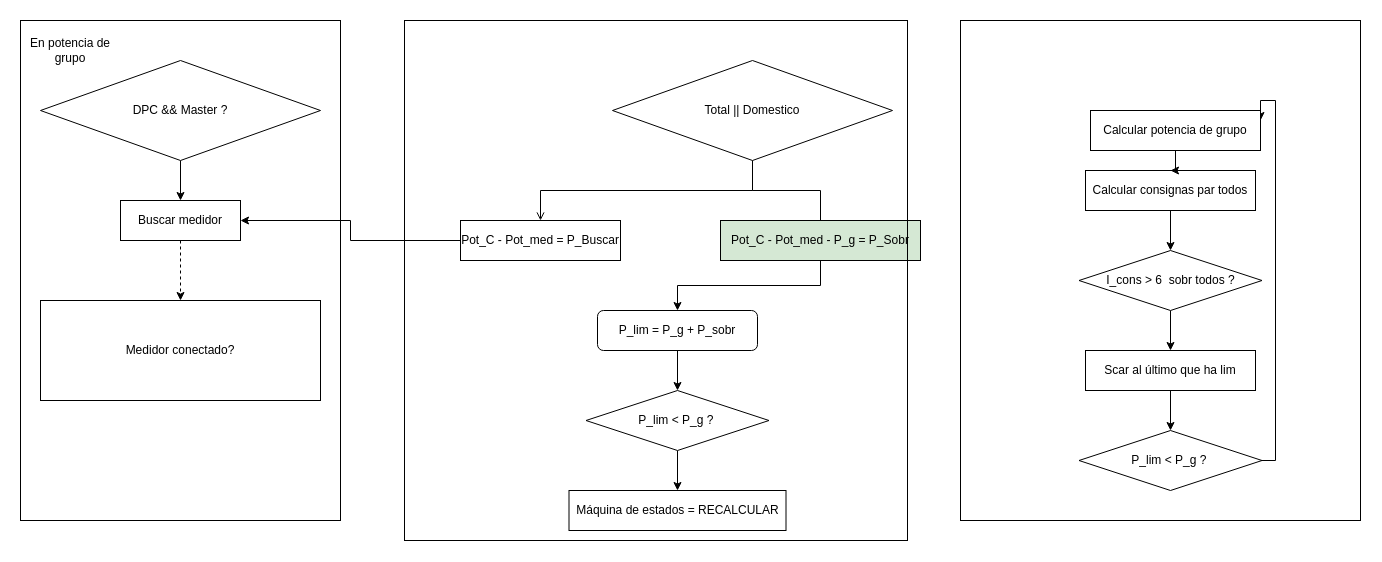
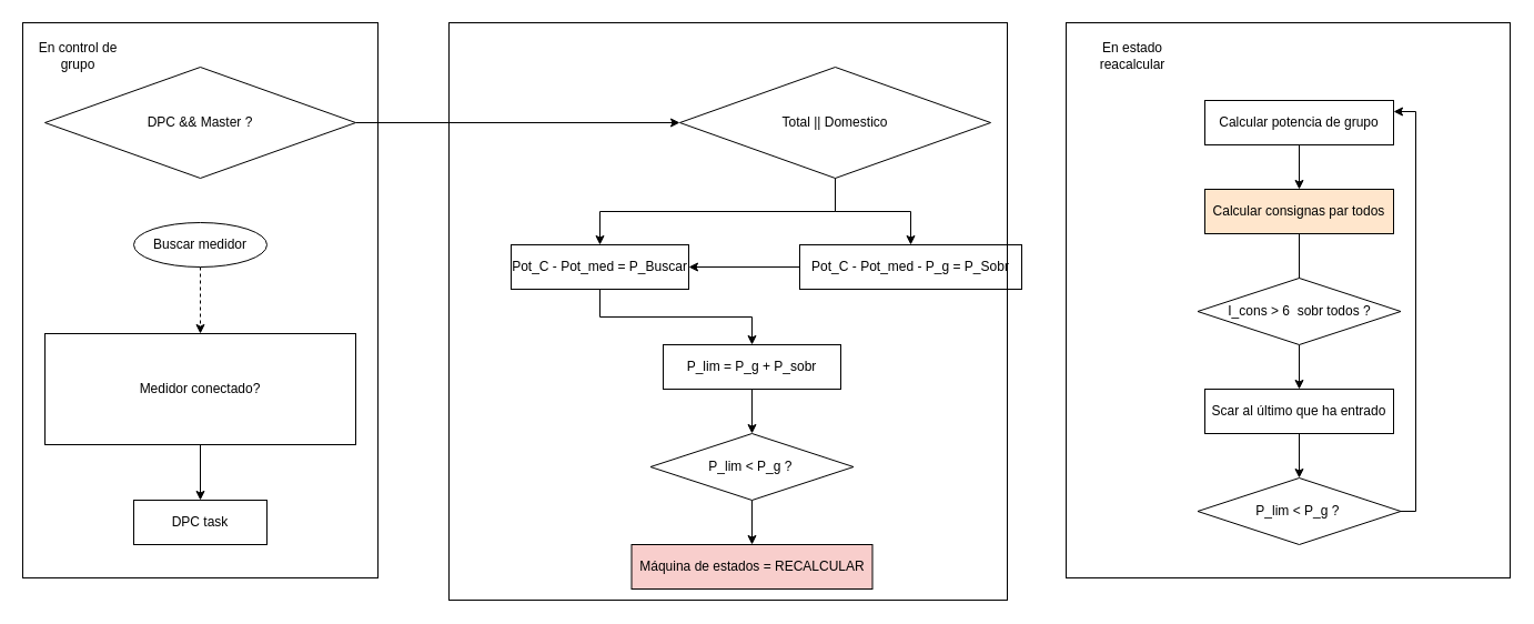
- <mxCell id="26" value="En potencia de grupo" style="text;html=1;strokeColor=none;fillColor=none;align=center;verticalAlign=middle;whiteSpace=wrap;rounded=0;" parent="1" vertex="1"><mxGeometry x="20" y="20" width="100" height="60" as="geometry" /></mxCell>
+ <mxCell id="26" value="En control de grupo" style="text;html=1;strokeColor=none;fillColor=none;align=center;verticalAlign=middle;whiteSpace=wrap;rounded=0;" parent="1" vertex="1"><mxGeometry x="20" y="20" width="100" height="60" as="geometry" /></mxCell>
+ <mxCell id="27" value="En estado reacalcular" style="text;html=1;strokeColor=none;fillColor=none;align=center;verticalAlign=middle;whiteSpace=wrap;rounded=0;" parent="1" vertex="1"><mxGeometry x="970" y="20" width="100" height="60" as="geometry" /></mxCell>
- <mxCell id="35" value="Calcular potencia de grupo" style="rounded=0;whiteSpace=wrap;html=1;" parent="1" vertex="1"><mxGeometry x="1090" y="110" width="170" height="40" as="geometry" /></mxCell>
+ <mxCell id="35" value="Calcular potencia de grupo" style="rounded=0;whiteSpace=wrap;html=1;" parent="1" vertex="1"><mxGeometry x="1085" y="90" width="170" height="40" as="geometry" /></mxCell>
- <mxCell id="4" value="" style="edgeStyle=orthogonalEdgeStyle;rounded=0;orthogonalLoop=1;jettySize=auto;html=1;" parent="1" source="5" target="7" edge="1"><mxGeometry relative="1" as="geometry" /></mxCell>
+ <mxCell id="4" value="" style="edgeStyle=orthogonalEdgeStyle;rounded=0;orthogonalLoop=1;jettySize=auto;html=1;" parent="1" source="5" target="13" edge="1"><mxGeometry relative="1" as="geometry" /></mxCell>
- <mxCell id="33" value="Calcular consignas par todos" style="rounded=0;whiteSpace=wrap;html=1;" parent="1" vertex="1"><mxGeometry x="1085" y="170" width="170" height="40" as="geometry" /></mxCell>
+ <mxCell id="33" value="Calcular consignas par todos" style="rounded=0;whiteSpace=wrap;html=1;fillColor=#ffe6cc;" parent="1" vertex="1"><mxGeometry x="1085" y="170" width="170" height="40" as="geometry" /></mxCell>
- <mxCell id="11" style="edgeStyle=orthogonalEdgeStyle;rounded=0;orthogonalLoop=1;jettySize=auto;html=1;endArrow=open;" parent="1" source="13" target="15" edge="1"><mxGeometry relative="1" as="geometry" /></mxCell>
+ <mxCell id="11" style="edgeStyle=orthogonalEdgeStyle;rounded=0;orthogonalLoop=1;jettySize=auto;html=1;" parent="1" source="13" target="15" edge="1"><mxGeometry relative="1" as="geometry" /></mxCell>
- <mxCell id="12" style="edgeStyle=orthogonalEdgeStyle;rounded=0;orthogonalLoop=1;jettySize=auto;html=1;endArrow=none;" parent="1" source="13" target="17" edge="1"><mxGeometry relative="1" as="geometry" /></mxCell>
+ <mxCell id="12" style="edgeStyle=orthogonalEdgeStyle;rounded=0;orthogonalLoop=1;jettySize=auto;html=1;" parent="1" source="13" target="17" edge="1"><mxGeometry relative="1" as="geometry" /></mxCell>
- <mxCell id="7" value="Buscar medidor" style="rounded=0;whiteSpace=wrap;html=1;" parent="1" vertex="1"><mxGeometry x="120" y="200" width="120" height="40" as="geometry" /></mxCell>
+ <mxCell id="7" value="Buscar medidor" style="ellipse;whiteSpace=wrap;html=1;" parent="1" vertex="1"><mxGeometry x="120" y="200" width="120" height="40" as="geometry" /></mxCell>
- <mxCell id="14" style="edgeStyle=orthogonalEdgeStyle;rounded=0;orthogonalLoop=1;jettySize=auto;html=1;" parent="1" source="15" target="7" edge="1"><mxGeometry relative="1" as="geometry" /></mxCell>
+ <mxCell id="14" style="edgeStyle=orthogonalEdgeStyle;rounded=0;orthogonalLoop=1;jettySize=auto;html=1;" parent="1" source="15" target="19" edge="1"><mxGeometry relative="1" as="geometry" /></mxCell>
- <mxCell id="17" value="Pot_C - Pot_med - P_g = P_Sobr" style="rounded=0;whiteSpace=wrap;html=1;fillColor=#d5e8d4;" parent="1" vertex="1"><mxGeometry x="720" y="220" width="200" height="40" as="geometry" /></mxCell>
+ <mxCell id="17" value="Pot_C - Pot_med - P_g = P_Sobr" style="rounded=0;whiteSpace=wrap;html=1;" parent="1" vertex="1"><mxGeometry x="720" y="220" width="200" height="40" as="geometry" /></mxCell>
- <mxCell id="32" value="" style="edgeStyle=orthogonalEdgeStyle;rounded=0;orthogonalLoop=1;jettySize=auto;html=1;" parent="1" source="33" target="24" edge="1"><mxGeometry relative="1" as="geometry" /></mxCell>
+ <mxCell id="32" value="" style="edgeStyle=orthogonalEdgeStyle;rounded=0;orthogonalLoop=1;jettySize=auto;html=1;endArrow=none;" parent="1" source="33" target="24" edge="1"><mxGeometry relative="1" as="geometry" /></mxCell>
- <mxCell id="16" style="edgeStyle=orthogonalEdgeStyle;rounded=0;orthogonalLoop=1;jettySize=auto;html=1;entryX=0.5;entryY=0;entryDx=0;entryDy=0;" parent="1" source="17" target="19" edge="1"><mxGeometry relative="1" as="geometry" /></mxCell>
+ <mxCell id="16" style="edgeStyle=orthogonalEdgeStyle;rounded=0;orthogonalLoop=1;jettySize=auto;html=1;" parent="1" source="17" target="15" edge="1"><mxGeometry relative="1" as="geometry" /></mxCell>
- <mxCell id="19" value="P_lim = P_g + P_sobr" style="whiteSpace=wrap;html=1;rounded=1;" parent="1" vertex="1"><mxGeometry x="597" y="310" width="160" height="40" as="geometry" /></mxCell>
+ <mxCell id="19" value="P_lim = P_g + P_sobr" style="rounded=0;whiteSpace=wrap;html=1;" parent="1" vertex="1"><mxGeometry x="597" y="310" width="160" height="40" as="geometry" /></mxCell>
- <mxCell id="29" value="Scar al último que ha lim" style="rounded=0;whiteSpace=wrap;html=1;" parent="1" vertex="1"><mxGeometry x="1085" y="350" width="170" height="40" as="geometry" /></mxCell>
+ <mxCell id="29" value="Scar al último que ha entrado" style="rounded=0;whiteSpace=wrap;html=1;" parent="1" vertex="1"><mxGeometry x="1085" y="350" width="170" height="40" as="geometry" /></mxCell>
+ <mxCell id="8" value="" style="edgeStyle=orthogonalEdgeStyle;rounded=0;orthogonalLoop=1;jettySize=auto;html=1;" parent="1" source="9" target="10" edge="1"><mxGeometry relative="1" as="geometry" /></mxCell>
+ <mxCell id="10" value="DPC task" style="rounded=0;whiteSpace=wrap;html=1;" parent="1" vertex="1"><mxGeometry x="120" y="450" width="120" height="40" as="geometry" /></mxCell>
- <mxCell id="22" value="Máquina de estados = RECALCULAR" style="rounded=0;whiteSpace=wrap;html=1;" parent="1" vertex="1"><mxGeometry x="568.5" y="490" width="217" height="40" as="geometry" /></mxCell>
+ <mxCell id="22" value="Máquina de estados = RECALCULAR" style="rounded=0;whiteSpace=wrap;html=1;fillColor=#f8cecc;" parent="1" vertex="1"><mxGeometry x="568.5" y="490" width="217" height="40" as="geometry" /></mxCell>
